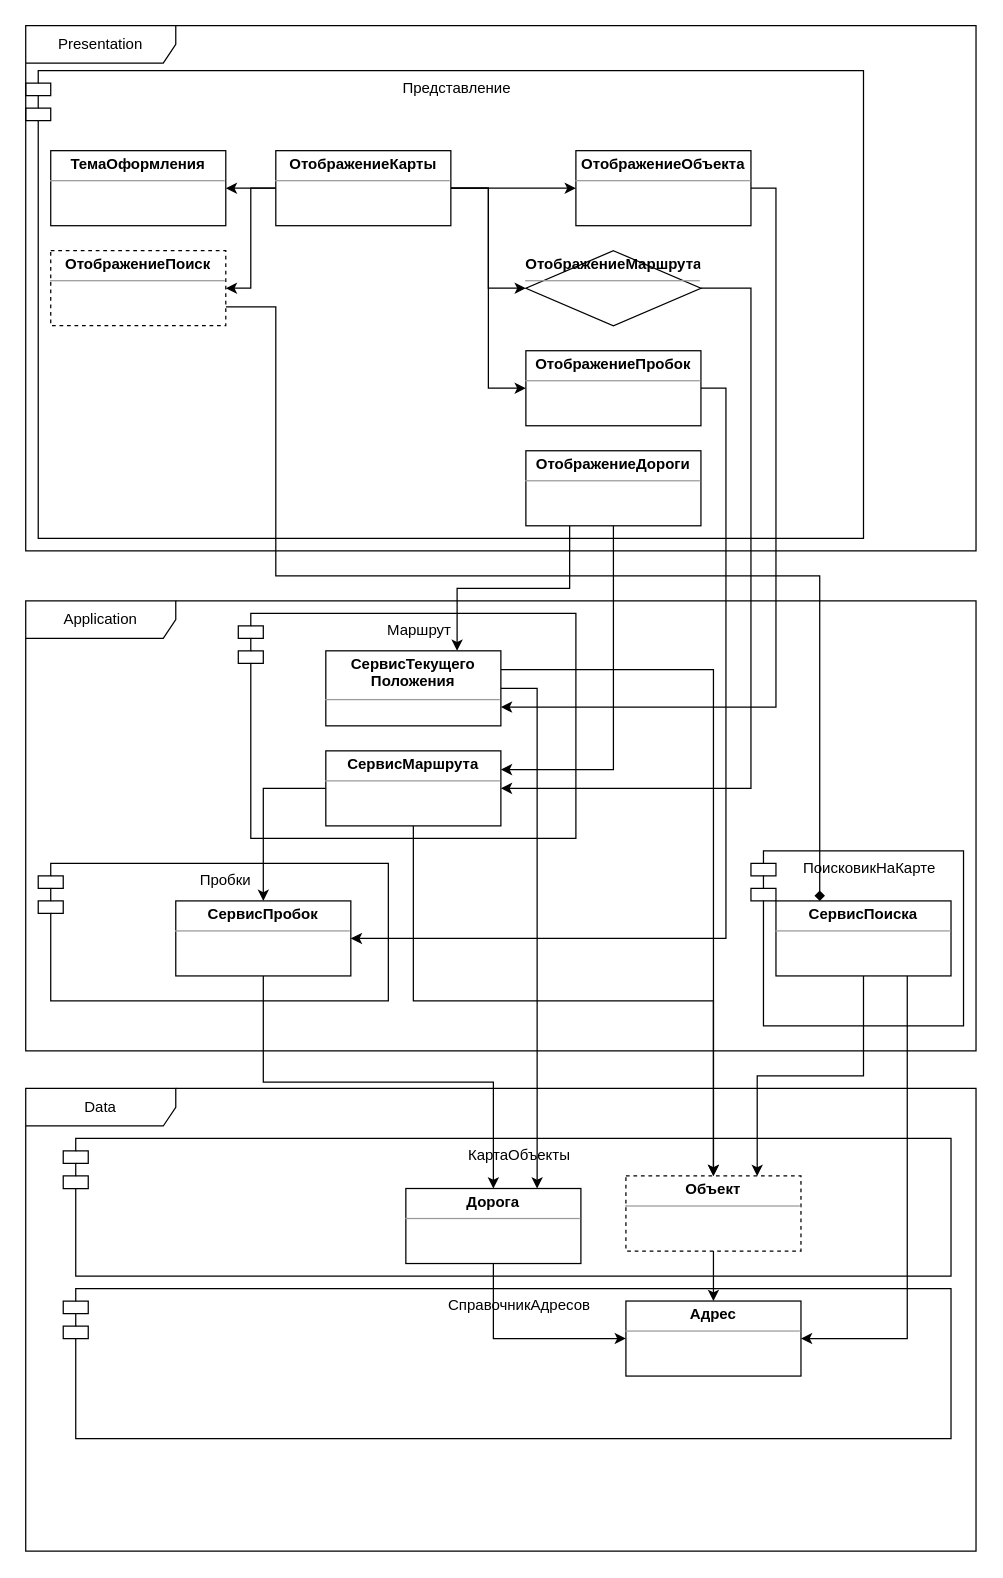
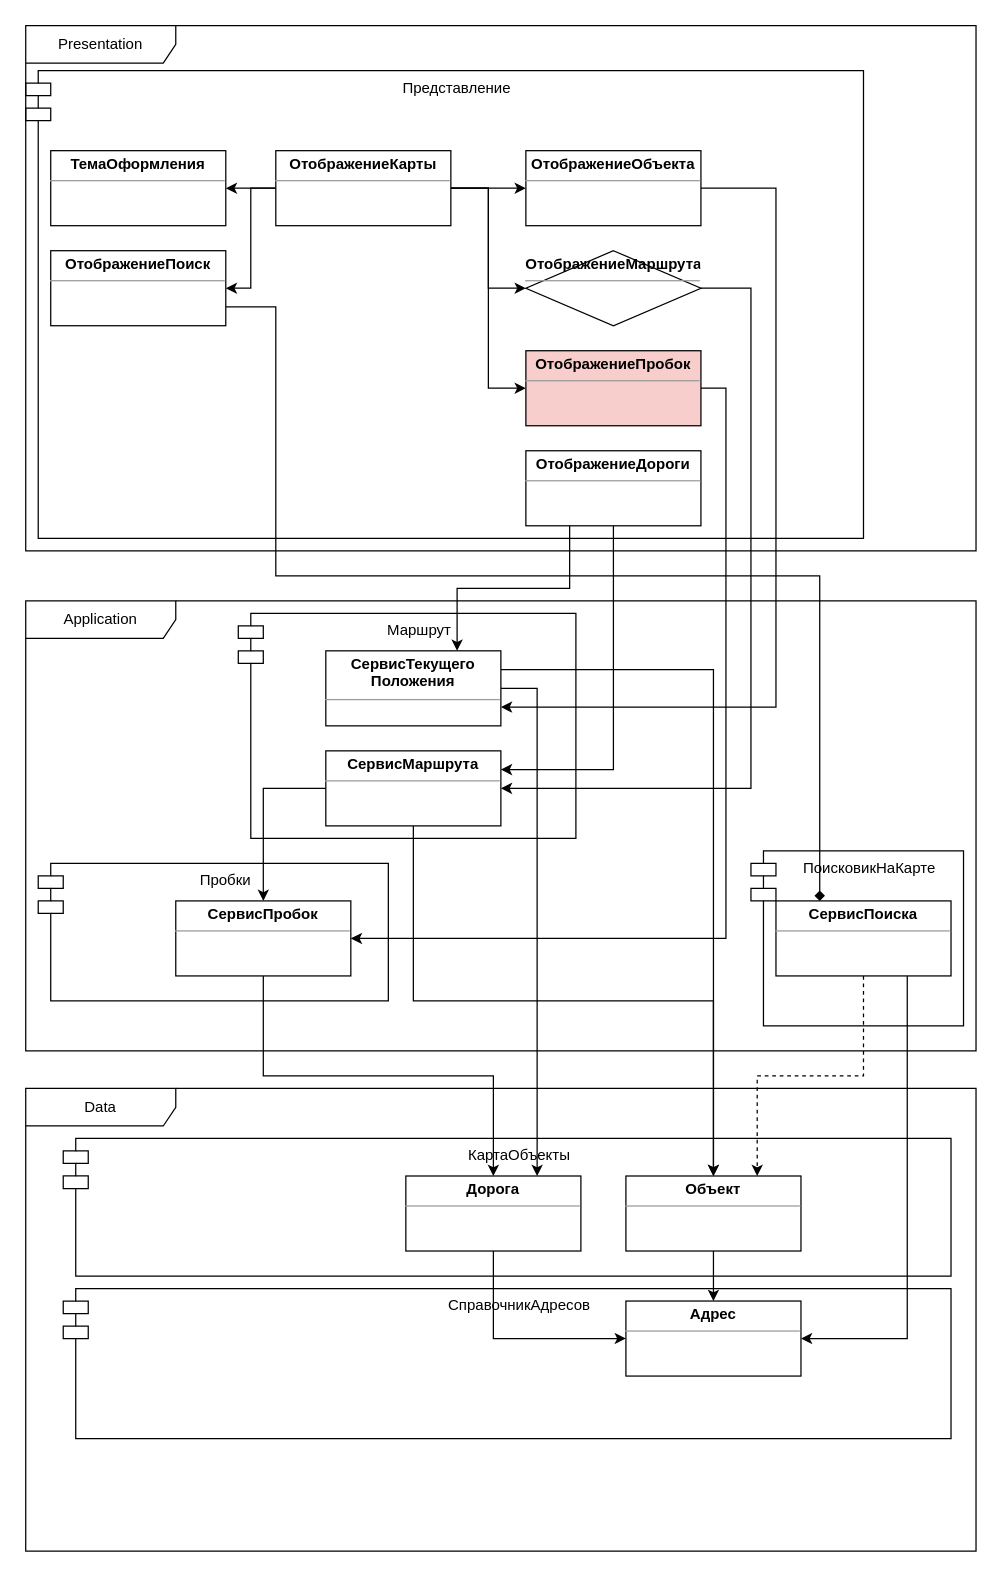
- <mxCell id="25" value="&lt;p style=&quot;margin:0px;margin-top:4px;text-align:center;&quot;&gt;&lt;b&gt;ОтображениеОбъекта&lt;/b&gt;&lt;/p&gt;&lt;hr size=&quot;1&quot;&gt;&lt;div style=&quot;height:2px;&quot;&gt;&lt;/div&gt;" style="verticalAlign=top;align=left;overflow=fill;fontSize=12;fontFamily=Helvetica;html=1;whiteSpace=wrap;" vertex="1" parent="1"><mxGeometry x="460" y="120" width="140" height="60" as="geometry" /></mxCell>
+ <mxCell id="25" value="&lt;p style=&quot;margin:0px;margin-top:4px;text-align:center;&quot;&gt;&lt;b&gt;ОтображениеОбъекта&lt;/b&gt;&lt;/p&gt;&lt;hr size=&quot;1&quot;&gt;&lt;div style=&quot;height:2px;&quot;&gt;&lt;/div&gt;" style="verticalAlign=top;align=left;overflow=fill;fontSize=12;fontFamily=Helvetica;html=1;whiteSpace=wrap;" vertex="1" parent="1"><mxGeometry x="420" y="120" width="140" height="60" as="geometry" /></mxCell>
- <mxCell id="41" value="&lt;p style=&quot;margin:0px;margin-top:4px;text-align:center;&quot;&gt;&lt;b&gt;ОтображениеПоиск&lt;/b&gt;&lt;/p&gt;&lt;hr size=&quot;1&quot;&gt;&lt;div style=&quot;height:2px;&quot;&gt;&lt;/div&gt;" style="verticalAlign=top;align=left;overflow=fill;fontSize=12;fontFamily=Helvetica;html=1;whiteSpace=wrap;dashed=1;" vertex="1" parent="1"><mxGeometry x="40" y="200" width="140" height="60" as="geometry" /></mxCell>
+ <mxCell id="41" value="&lt;p style=&quot;margin:0px;margin-top:4px;text-align:center;&quot;&gt;&lt;b&gt;ОтображениеПоиск&lt;/b&gt;&lt;/p&gt;&lt;hr size=&quot;1&quot;&gt;&lt;div style=&quot;height:2px;&quot;&gt;&lt;/div&gt;" style="verticalAlign=top;align=left;overflow=fill;fontSize=12;fontFamily=Helvetica;html=1;whiteSpace=wrap;" vertex="1" parent="1"><mxGeometry x="40" y="200" width="140" height="60" as="geometry" /></mxCell>
- <mxCell id="32" value="&lt;p style=&quot;margin:0px;margin-top:4px;text-align:center;&quot;&gt;&lt;b&gt;ОтображениеПробок&lt;/b&gt;&lt;/p&gt;&lt;hr size=&quot;1&quot;&gt;&lt;div style=&quot;height:2px;&quot;&gt;&lt;/div&gt;" style="verticalAlign=top;align=left;overflow=fill;fontSize=12;fontFamily=Helvetica;html=1;whiteSpace=wrap;" vertex="1" parent="1"><mxGeometry x="420" y="280" width="140" height="60" as="geometry" /></mxCell>
+ <mxCell id="32" value="&lt;p style=&quot;margin:0px;margin-top:4px;text-align:center;&quot;&gt;&lt;b&gt;ОтображениеПробок&lt;/b&gt;&lt;/p&gt;&lt;hr size=&quot;1&quot;&gt;&lt;div style=&quot;height:2px;&quot;&gt;&lt;/div&gt;" style="verticalAlign=top;align=left;overflow=fill;fontSize=12;fontFamily=Helvetica;html=1;whiteSpace=wrap;fillColor=#f8cecc;" vertex="1" parent="1"><mxGeometry x="420" y="280" width="140" height="60" as="geometry" /></mxCell>
- <mxCell id="19" style="edgeStyle=orthogonalEdgeStyle;rounded=0;orthogonalLoop=1;jettySize=auto;html=1;exitX=0.5;exitY=1;exitDx=0;exitDy=0;entryX=0.75;entryY=0;entryDx=0;entryDy=0;" edge="1" parent="1" source="21" target="15"><mxGeometry relative="1" as="geometry" /></mxCell>
+ <mxCell id="19" style="edgeStyle=orthogonalEdgeStyle;rounded=0;orthogonalLoop=1;jettySize=auto;html=1;exitX=0.5;exitY=1;exitDx=0;exitDy=0;entryX=0.75;entryY=0;entryDx=0;entryDy=0;dashed=1;" edge="1" parent="1" source="21" target="15"><mxGeometry relative="1" as="geometry" /></mxCell>
- <mxCell id="15" value="&lt;p style=&quot;margin:0px;margin-top:4px;text-align:center;&quot;&gt;&lt;b&gt;Объект&lt;/b&gt;&lt;/p&gt;&lt;hr size=&quot;1&quot;&gt;&lt;div style=&quot;height:2px;&quot;&gt;&lt;/div&gt;" style="verticalAlign=top;align=left;overflow=fill;fontSize=12;fontFamily=Helvetica;html=1;whiteSpace=wrap;dashed=1;" vertex="1" parent="1"><mxGeometry x="500" y="940" width="140" height="60" as="geometry" /></mxCell>
+ <mxCell id="15" value="&lt;p style=&quot;margin:0px;margin-top:4px;text-align:center;&quot;&gt;&lt;b&gt;Объект&lt;/b&gt;&lt;/p&gt;&lt;hr size=&quot;1&quot;&gt;&lt;div style=&quot;height:2px;&quot;&gt;&lt;/div&gt;" style="verticalAlign=top;align=left;overflow=fill;fontSize=12;fontFamily=Helvetica;html=1;whiteSpace=wrap;" vertex="1" parent="1"><mxGeometry x="500" y="940" width="140" height="60" as="geometry" /></mxCell>
- <mxCell id="18" value="&lt;p style=&quot;margin:0px;margin-top:4px;text-align:center;&quot;&gt;&lt;b&gt;Дорога&lt;/b&gt;&lt;/p&gt;&lt;hr size=&quot;1&quot;&gt;&lt;div style=&quot;height:2px;&quot;&gt;&lt;/div&gt;" style="verticalAlign=top;align=left;overflow=fill;fontSize=12;fontFamily=Helvetica;html=1;whiteSpace=wrap;" vertex="1" parent="1"><mxGeometry x="324" y="950" width="140" height="60" as="geometry" /></mxCell>
+ <mxCell id="18" value="&lt;p style=&quot;margin:0px;margin-top:4px;text-align:center;&quot;&gt;&lt;b&gt;Дорога&lt;/b&gt;&lt;/p&gt;&lt;hr size=&quot;1&quot;&gt;&lt;div style=&quot;height:2px;&quot;&gt;&lt;/div&gt;" style="verticalAlign=top;align=left;overflow=fill;fontSize=12;fontFamily=Helvetica;html=1;whiteSpace=wrap;" vertex="1" parent="1"><mxGeometry x="324" y="940" width="140" height="60" as="geometry" /></mxCell>
